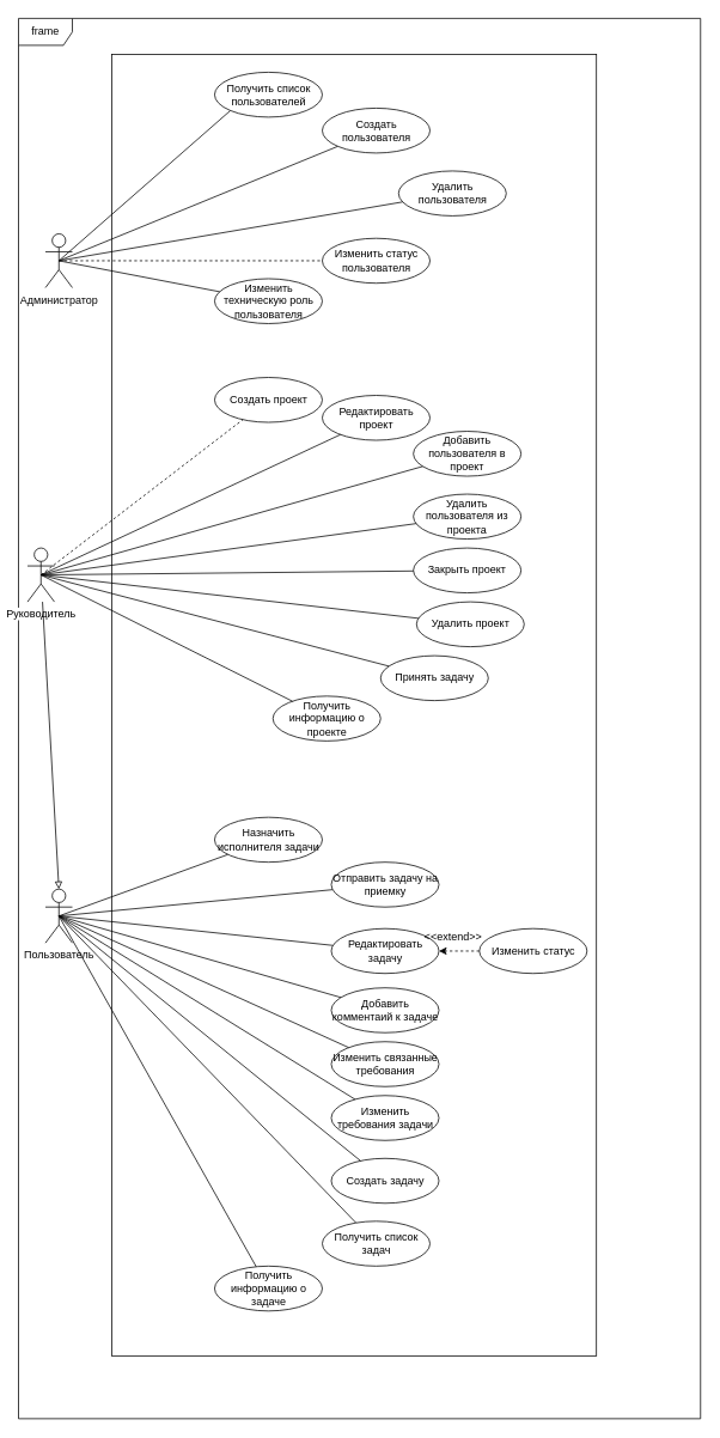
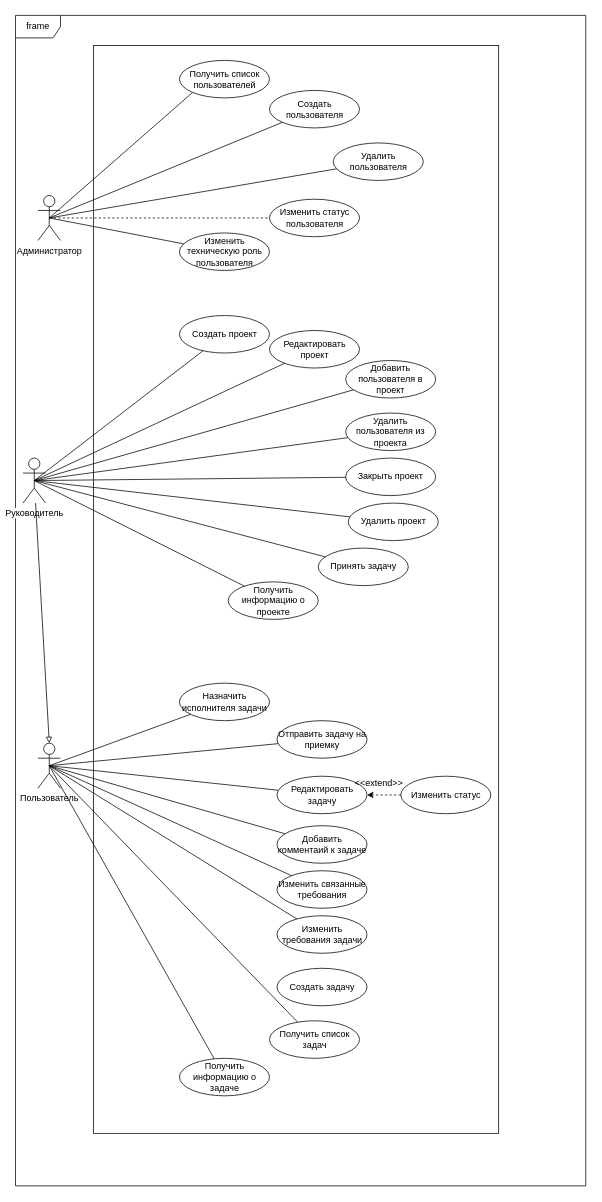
- <mxCell id="11" style="rounded=0;orthogonalLoop=1;jettySize=auto;html=1;exitX=0.5;exitY=0.5;exitDx=0;exitDy=0;exitPerimeter=0;endArrow=none;endFill=0;dashed=1;" parent="1" source="4" target="10" edge="1"><mxGeometry relative="1" as="geometry" /></mxCell>
+ <mxCell id="11" style="rounded=0;orthogonalLoop=1;jettySize=auto;html=1;exitX=0.5;exitY=0.5;exitDx=0;exitDy=0;exitPerimeter=0;endArrow=none;endFill=0;" parent="1" source="4" target="10" edge="1"><mxGeometry relative="1" as="geometry" /></mxCell>
- <mxCell id="50" style="edgeStyle=none;rounded=0;orthogonalLoop=1;jettySize=auto;html=1;exitX=0.5;exitY=0.5;exitDx=0;exitDy=0;exitPerimeter=0;endArrow=none;endFill=0;" parent="1" source="8" target="49" edge="1"><mxGeometry relative="1" as="geometry"><mxPoint x="75" y="1030" as="sourcePoint" /><mxPoint x="378.5" y="1255" as="targetPoint" /></mxGeometry></mxCell>
